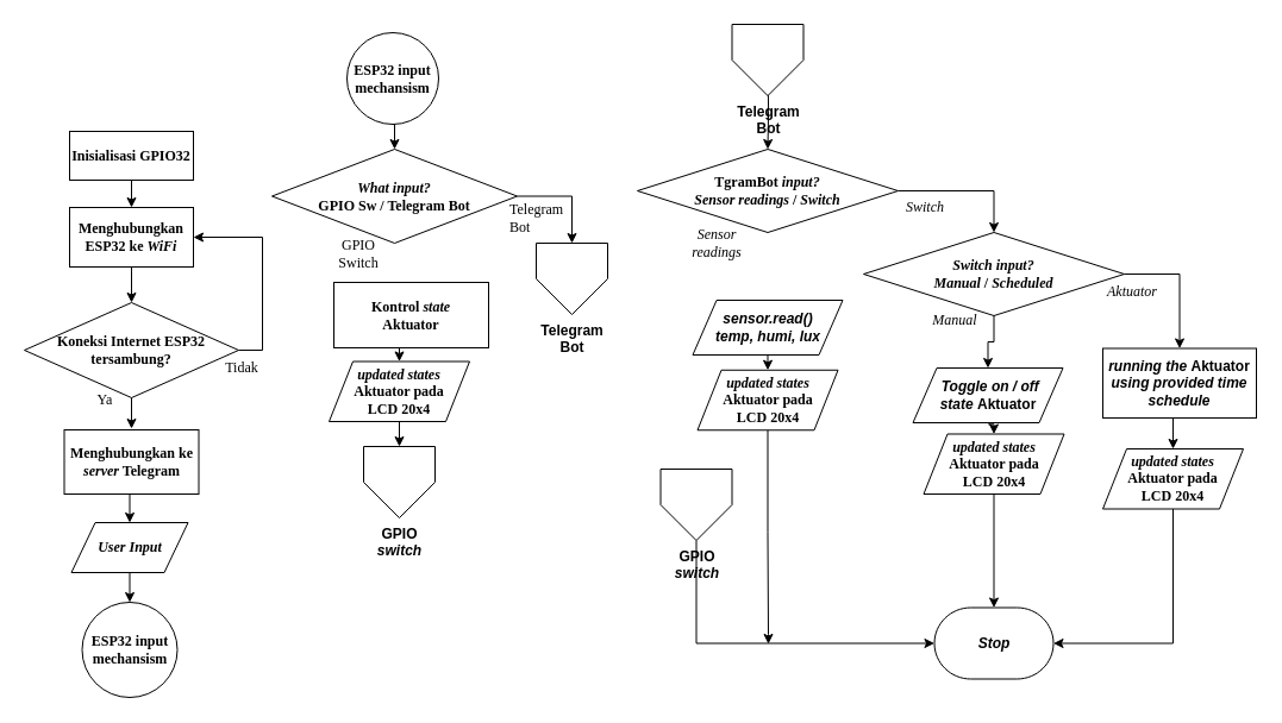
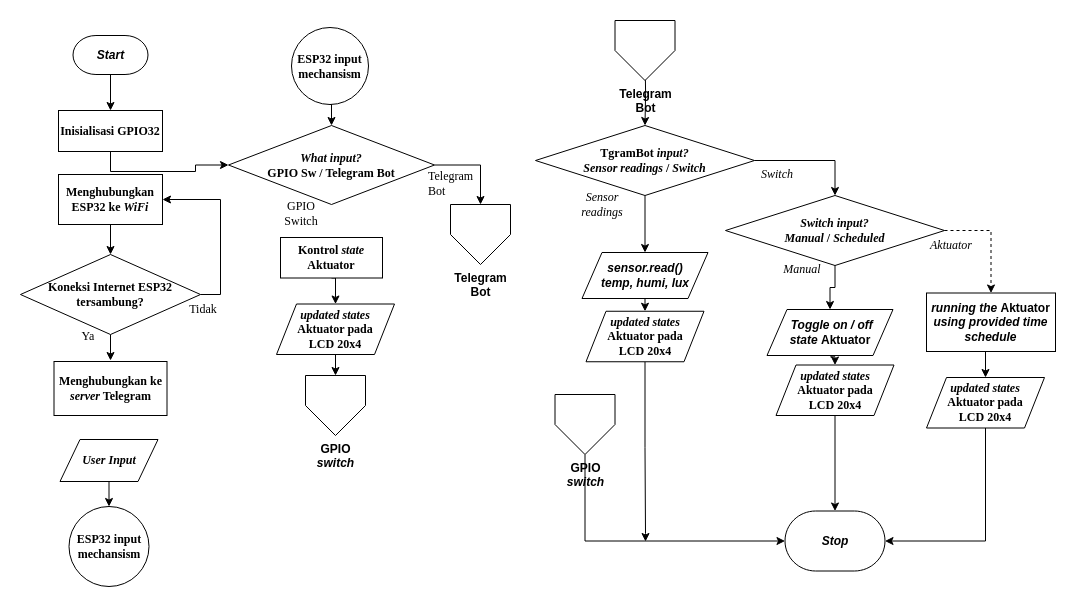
+ <mxCell id="3" value="&lt;i&gt;&lt;b&gt;Start&lt;/b&gt;&lt;/i&gt;" style="strokeWidth=1;html=1;shape=mxgraph.flowchart.terminator;whiteSpace=wrap;" parent="1" vertex="1"><mxGeometry x="72.5" y="35" width="75" height="39" as="geometry" /></mxCell>
+ <mxCell id="2" style="edgeStyle=orthogonalEdgeStyle;rounded=0;orthogonalLoop=1;jettySize=auto;html=1;exitX=0.5;exitY=1;exitDx=0;exitDy=0;exitPerimeter=0;entryX=0.5;entryY=0;entryDx=0;entryDy=0;fontFamily=Times New Roman;" parent="1" source="3" target="5" edge="1"><mxGeometry relative="1" as="geometry" /></mxCell>
- <mxCell id="4" style="edgeStyle=orthogonalEdgeStyle;rounded=0;orthogonalLoop=1;jettySize=auto;html=1;exitX=0.5;exitY=1;exitDx=0;exitDy=0;entryX=0.5;entryY=0;entryDx=0;entryDy=0;fontFamily=Times New Roman;" parent="1" source="5" target="7" edge="1"><mxGeometry relative="1" as="geometry" /></mxCell>
+ <mxCell id="4" style="edgeStyle=orthogonalEdgeStyle;rounded=0;orthogonalLoop=1;jettySize=auto;html=1;exitX=0.5;exitY=1;exitDx=0;exitDy=0;fontFamily=Times New Roman;" parent="1" source="5" target="14" edge="1"><mxGeometry relative="1" as="geometry" /></mxCell>
+ <mxCell id="15" style="edgeStyle=orthogonalEdgeStyle;rounded=0;orthogonalLoop=1;jettySize=auto;html=1;entryX=0.5;entryY=0;entryDx=0;entryDy=0;" edge="1" parent="1" source="16" target="32"><mxGeometry relative="1" as="geometry" /></mxCell>
- <mxCell id="46" style="edgeStyle=orthogonalEdgeStyle;rounded=0;orthogonalLoop=1;jettySize=auto;html=1;exitX=1;exitY=0.5;exitDx=0;exitDy=0;exitPerimeter=0;entryX=0.5;entryY=0;entryDx=0;entryDy=0;" edge="1" parent="1" source="35" target="43"><mxGeometry relative="1" as="geometry"><mxPoint x="965" y="224" as="sourcePoint" /><mxPoint x="1045.48" y="259" as="targetPoint" /></mxGeometry></mxCell>
+ <mxCell id="46" style="edgeStyle=orthogonalEdgeStyle;rounded=0;orthogonalLoop=1;jettySize=auto;html=1;exitX=1;exitY=0.5;exitDx=0;exitDy=0;exitPerimeter=0;entryX=0.5;entryY=0;entryDx=0;entryDy=0;dashed=1;" edge="1" parent="1" source="35" target="43"><mxGeometry relative="1" as="geometry"><mxPoint x="965" y="224" as="sourcePoint" /><mxPoint x="1045.48" y="259" as="targetPoint" /></mxGeometry></mxCell>
- <mxCell id="19" value="&lt;b&gt;&lt;font face=&quot;Times New Roman&quot;&gt;Kontrol &lt;i&gt;state &lt;/i&gt;&lt;br&gt;Aktuator&lt;br&gt;&lt;/font&gt;&lt;/b&gt;" style="rounded=0;whiteSpace=wrap;html=1;" parent="1" vertex="1"><mxGeometry x="280" y="237" width="130" height="55" as="geometry" /></mxCell>
+ <mxCell id="19" value="&lt;b&gt;&lt;font face=&quot;Times New Roman&quot;&gt;Kontrol &lt;i&gt;state &lt;/i&gt;&lt;br&gt;Aktuator&lt;br&gt;&lt;/font&gt;&lt;/b&gt;" style="rounded=0;whiteSpace=wrap;html=1;" parent="1" vertex="1"><mxGeometry x="280" y="237" width="102" height="40.5" as="geometry" /></mxCell>
- <mxCell id="8" style="edgeStyle=orthogonalEdgeStyle;rounded=0;orthogonalLoop=1;jettySize=auto;html=1;exitX=0.5;exitY=1;exitDx=0;exitDy=0;fontFamily=Times New Roman;entryX=0.5;entryY=0;entryDx=0;entryDy=0;" parent="1" source="9" target="27" edge="1"><mxGeometry relative="1" as="geometry"><mxPoint x="113.5" y="466" as="targetPoint" /></mxGeometry></mxCell>
